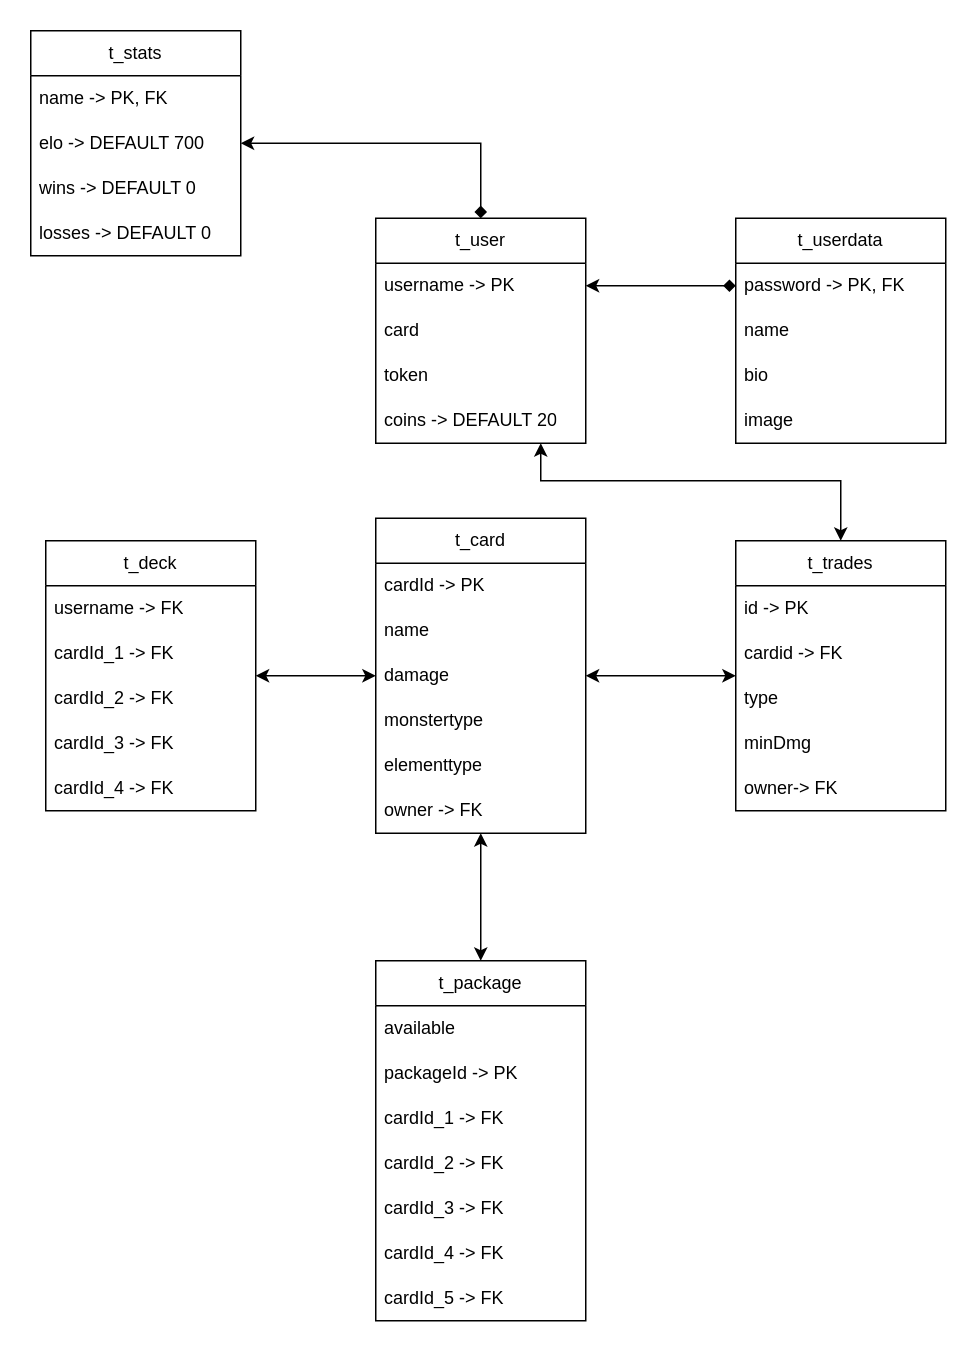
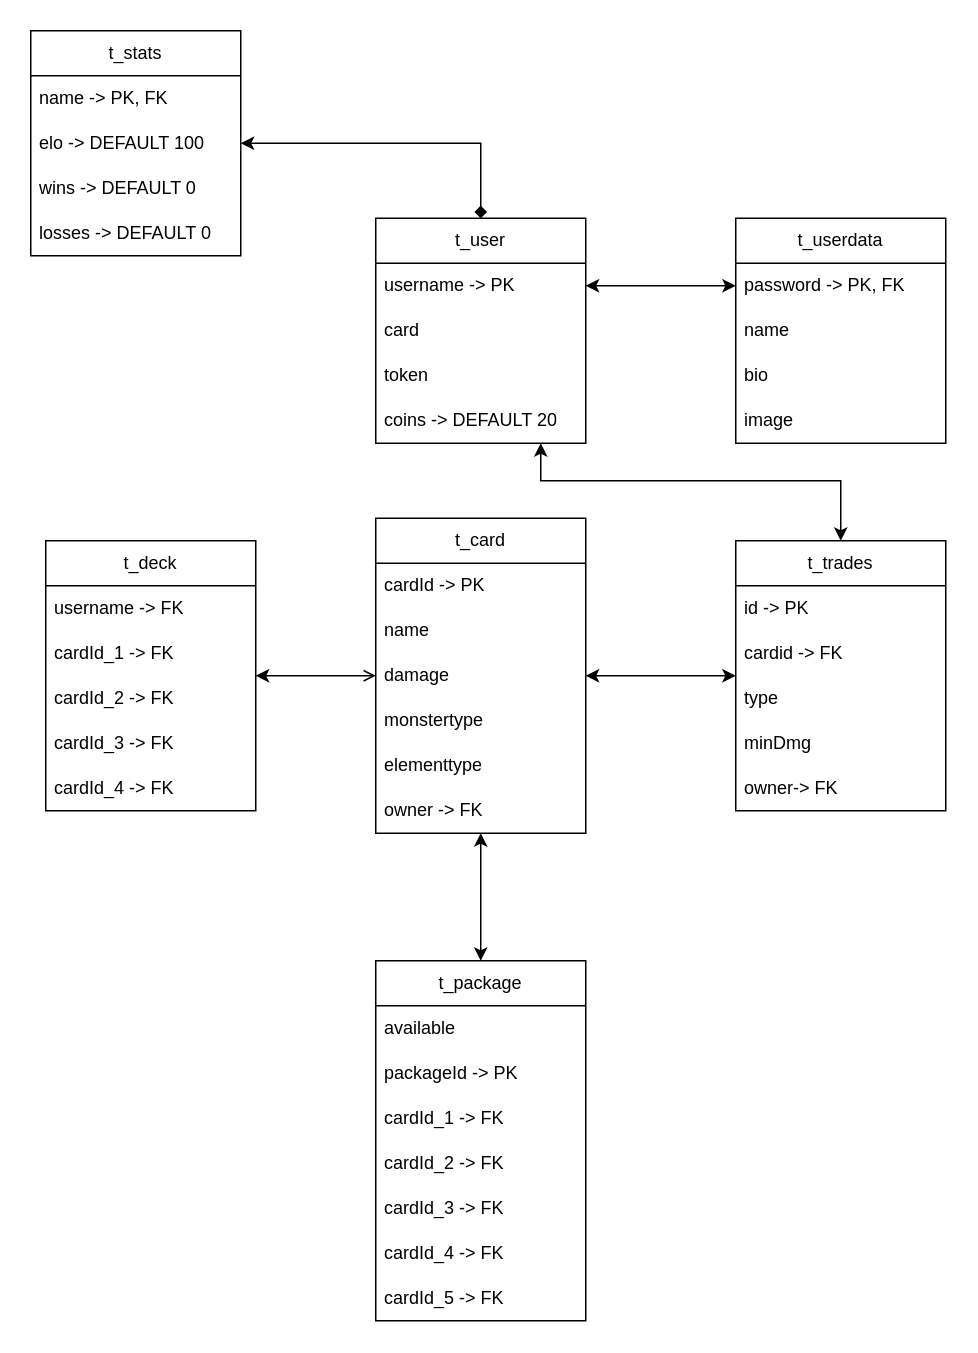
- <mxCell id="39" value="elo -&amp;gt; DEFAULT 700" style="text;strokeColor=none;fillColor=none;align=left;verticalAlign=middle;spacingLeft=4;spacingRight=4;overflow=hidden;points=[[0,0.5],[1,0.5]];portConstraint=eastwest;rotatable=0;whiteSpace=wrap;html=1;" vertex="1" parent="37"><mxGeometry y="60" width="140" height="30" as="geometry" /></mxCell>
+ <mxCell id="39" value="elo -&amp;gt; DEFAULT 100" style="text;strokeColor=none;fillColor=none;align=left;verticalAlign=middle;spacingLeft=4;spacingRight=4;overflow=hidden;points=[[0,0.5],[1,0.5]];portConstraint=eastwest;rotatable=0;whiteSpace=wrap;html=1;" vertex="1" parent="37"><mxGeometry y="60" width="140" height="30" as="geometry" /></mxCell>
- <mxCell id="12" style="edgeStyle=orthogonalEdgeStyle;rounded=0;orthogonalLoop=1;jettySize=auto;html=1;exitX=1;exitY=0.5;exitDx=0;exitDy=0;entryX=0;entryY=0.5;entryDx=0;entryDy=0;startArrow=classic;startFill=1;endArrow=diamond;" parent="1" source="3" target="8" edge="1"><mxGeometry relative="1" as="geometry" /></mxCell>
+ <mxCell id="12" style="edgeStyle=orthogonalEdgeStyle;rounded=0;orthogonalLoop=1;jettySize=auto;html=1;exitX=1;exitY=0.5;exitDx=0;exitDy=0;entryX=0;entryY=0.5;entryDx=0;entryDy=0;startArrow=classic;startFill=1;" parent="1" source="3" target="8" edge="1"><mxGeometry relative="1" as="geometry" /></mxCell>
- <mxCell id="29" style="edgeStyle=orthogonalEdgeStyle;rounded=0;orthogonalLoop=1;jettySize=auto;html=1;startArrow=classic;startFill=1;" edge="1" parent="1" source="30" target="13"><mxGeometry relative="1" as="geometry" /></mxCell>
+ <mxCell id="29" style="edgeStyle=orthogonalEdgeStyle;rounded=0;orthogonalLoop=1;jettySize=auto;html=1;startArrow=classic;startFill=1;endArrow=open;" edge="1" parent="1" source="30" target="13"><mxGeometry relative="1" as="geometry" /></mxCell>
